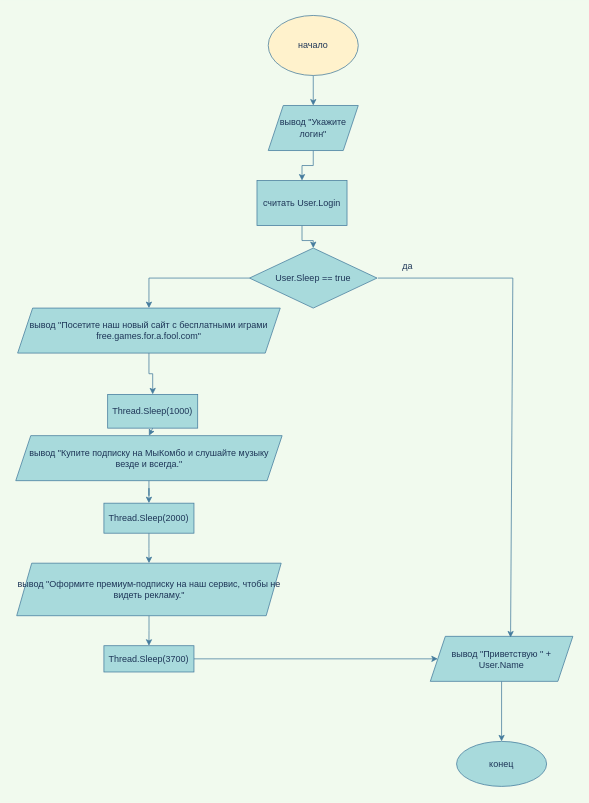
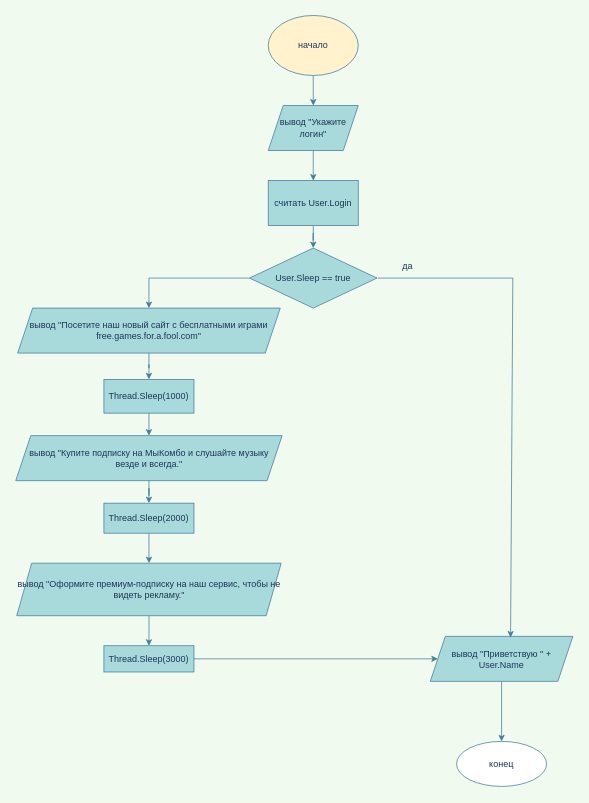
- <mxCell id="7" value="считать User.Login" style="rounded=0;whiteSpace=wrap;html=1;fillColor=#A8DADC;strokeColor=#457B9D;fontColor=#1D3557;" vertex="1" parent="1"><mxGeometry x="342" y="240" width="120" height="60" as="geometry" /></mxCell>
+ <mxCell id="7" value="считать User.Login" style="rounded=0;whiteSpace=wrap;html=1;fillColor=#A8DADC;strokeColor=#457B9D;fontColor=#1D3557;" vertex="1" parent="1"><mxGeometry x="357" y="240" width="120" height="60" as="geometry" /></mxCell>
- <mxCell id="12" value="Thread.Sleep(1000)" style="whiteSpace=wrap;html=1;rounded=0;fillColor=#A8DADC;strokeColor=#457B9D;fontColor=#1D3557;" vertex="1" parent="1"><mxGeometry x="143" y="525" width="120" height="45" as="geometry" /></mxCell>
+ <mxCell id="12" value="Thread.Sleep(1000)" style="whiteSpace=wrap;html=1;rounded=0;fillColor=#A8DADC;strokeColor=#457B9D;fontColor=#1D3557;" vertex="1" parent="1"><mxGeometry x="138" y="505" width="120" height="45" as="geometry" /></mxCell>
- <mxCell id="21" value="Thread.Sleep(3700)" style="whiteSpace=wrap;html=1;fillColor=#A8DADC;strokeColor=#457B9D;fontColor=#1D3557;" vertex="1" parent="1"><mxGeometry x="138" y="860" width="120" height="35" as="geometry" /></mxCell>
+ <mxCell id="21" value="Thread.Sleep(3000)" style="whiteSpace=wrap;html=1;fillColor=#A8DADC;strokeColor=#457B9D;fontColor=#1D3557;" vertex="1" parent="1"><mxGeometry x="138" y="860" width="120" height="35" as="geometry" /></mxCell>
- <mxCell id="24" value="конец" style="ellipse;whiteSpace=wrap;html=1;fillColor=#A8DADC;strokeColor=#457B9D;fontColor=#1D3557;" vertex="1" parent="1"><mxGeometry x="608" y="987.5" width="120" height="60" as="geometry" /></mxCell>
+ <mxCell id="24" value="конец" style="ellipse;whiteSpace=wrap;html=1;fillColor=#ffffff;strokeColor=#457B9D;fontColor=#1D3557;" vertex="1" parent="1"><mxGeometry x="608" y="987.5" width="120" height="60" as="geometry" /></mxCell>
